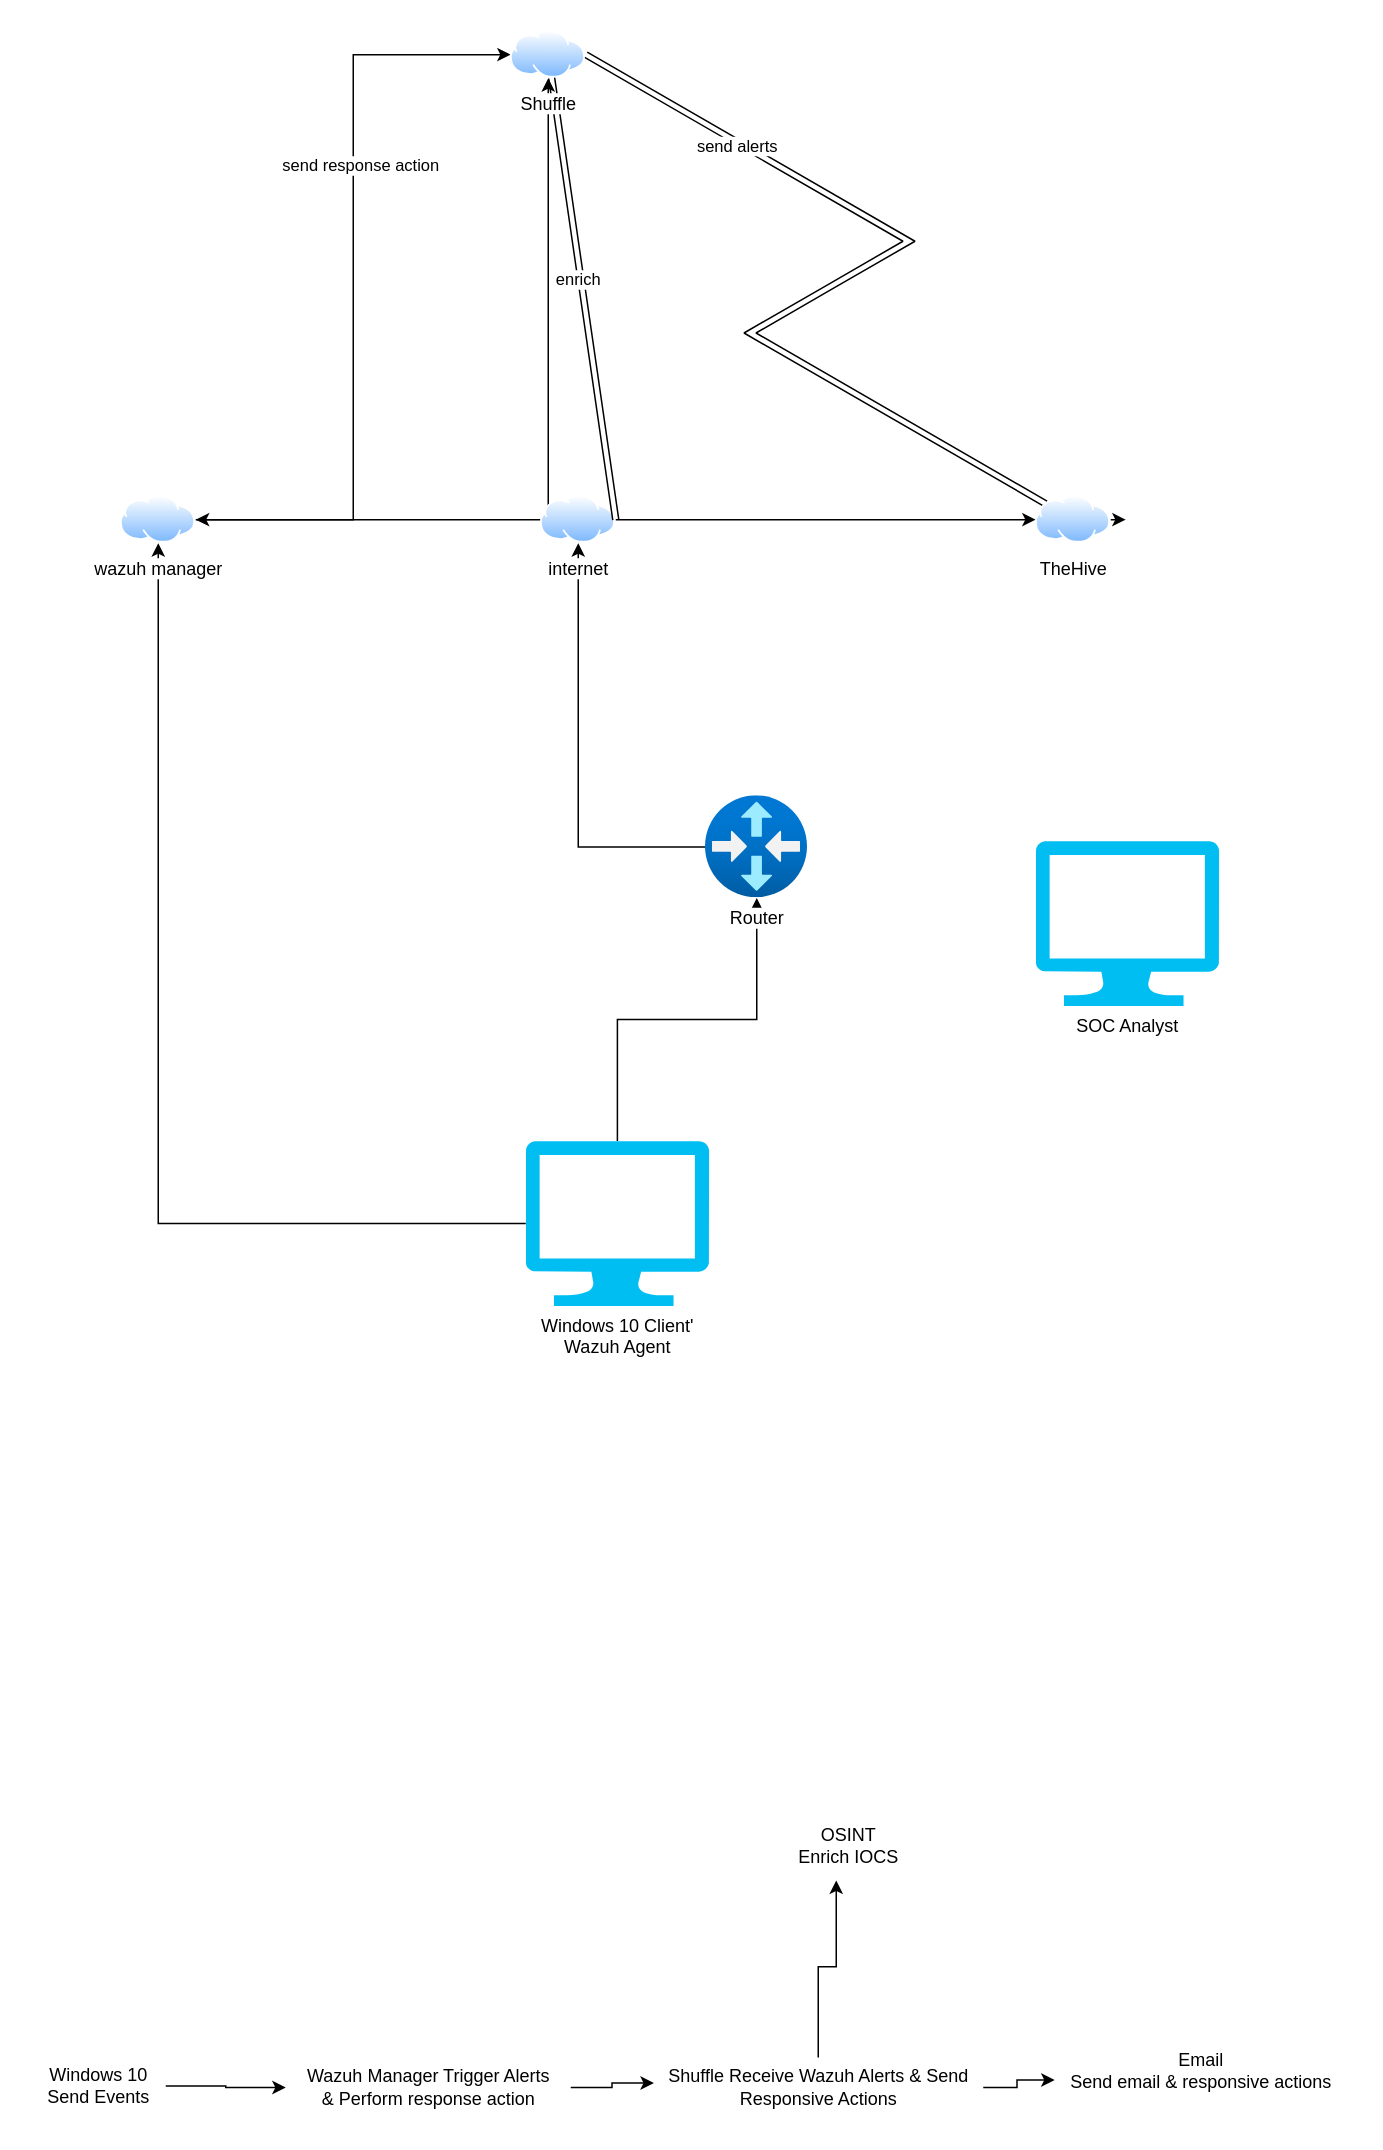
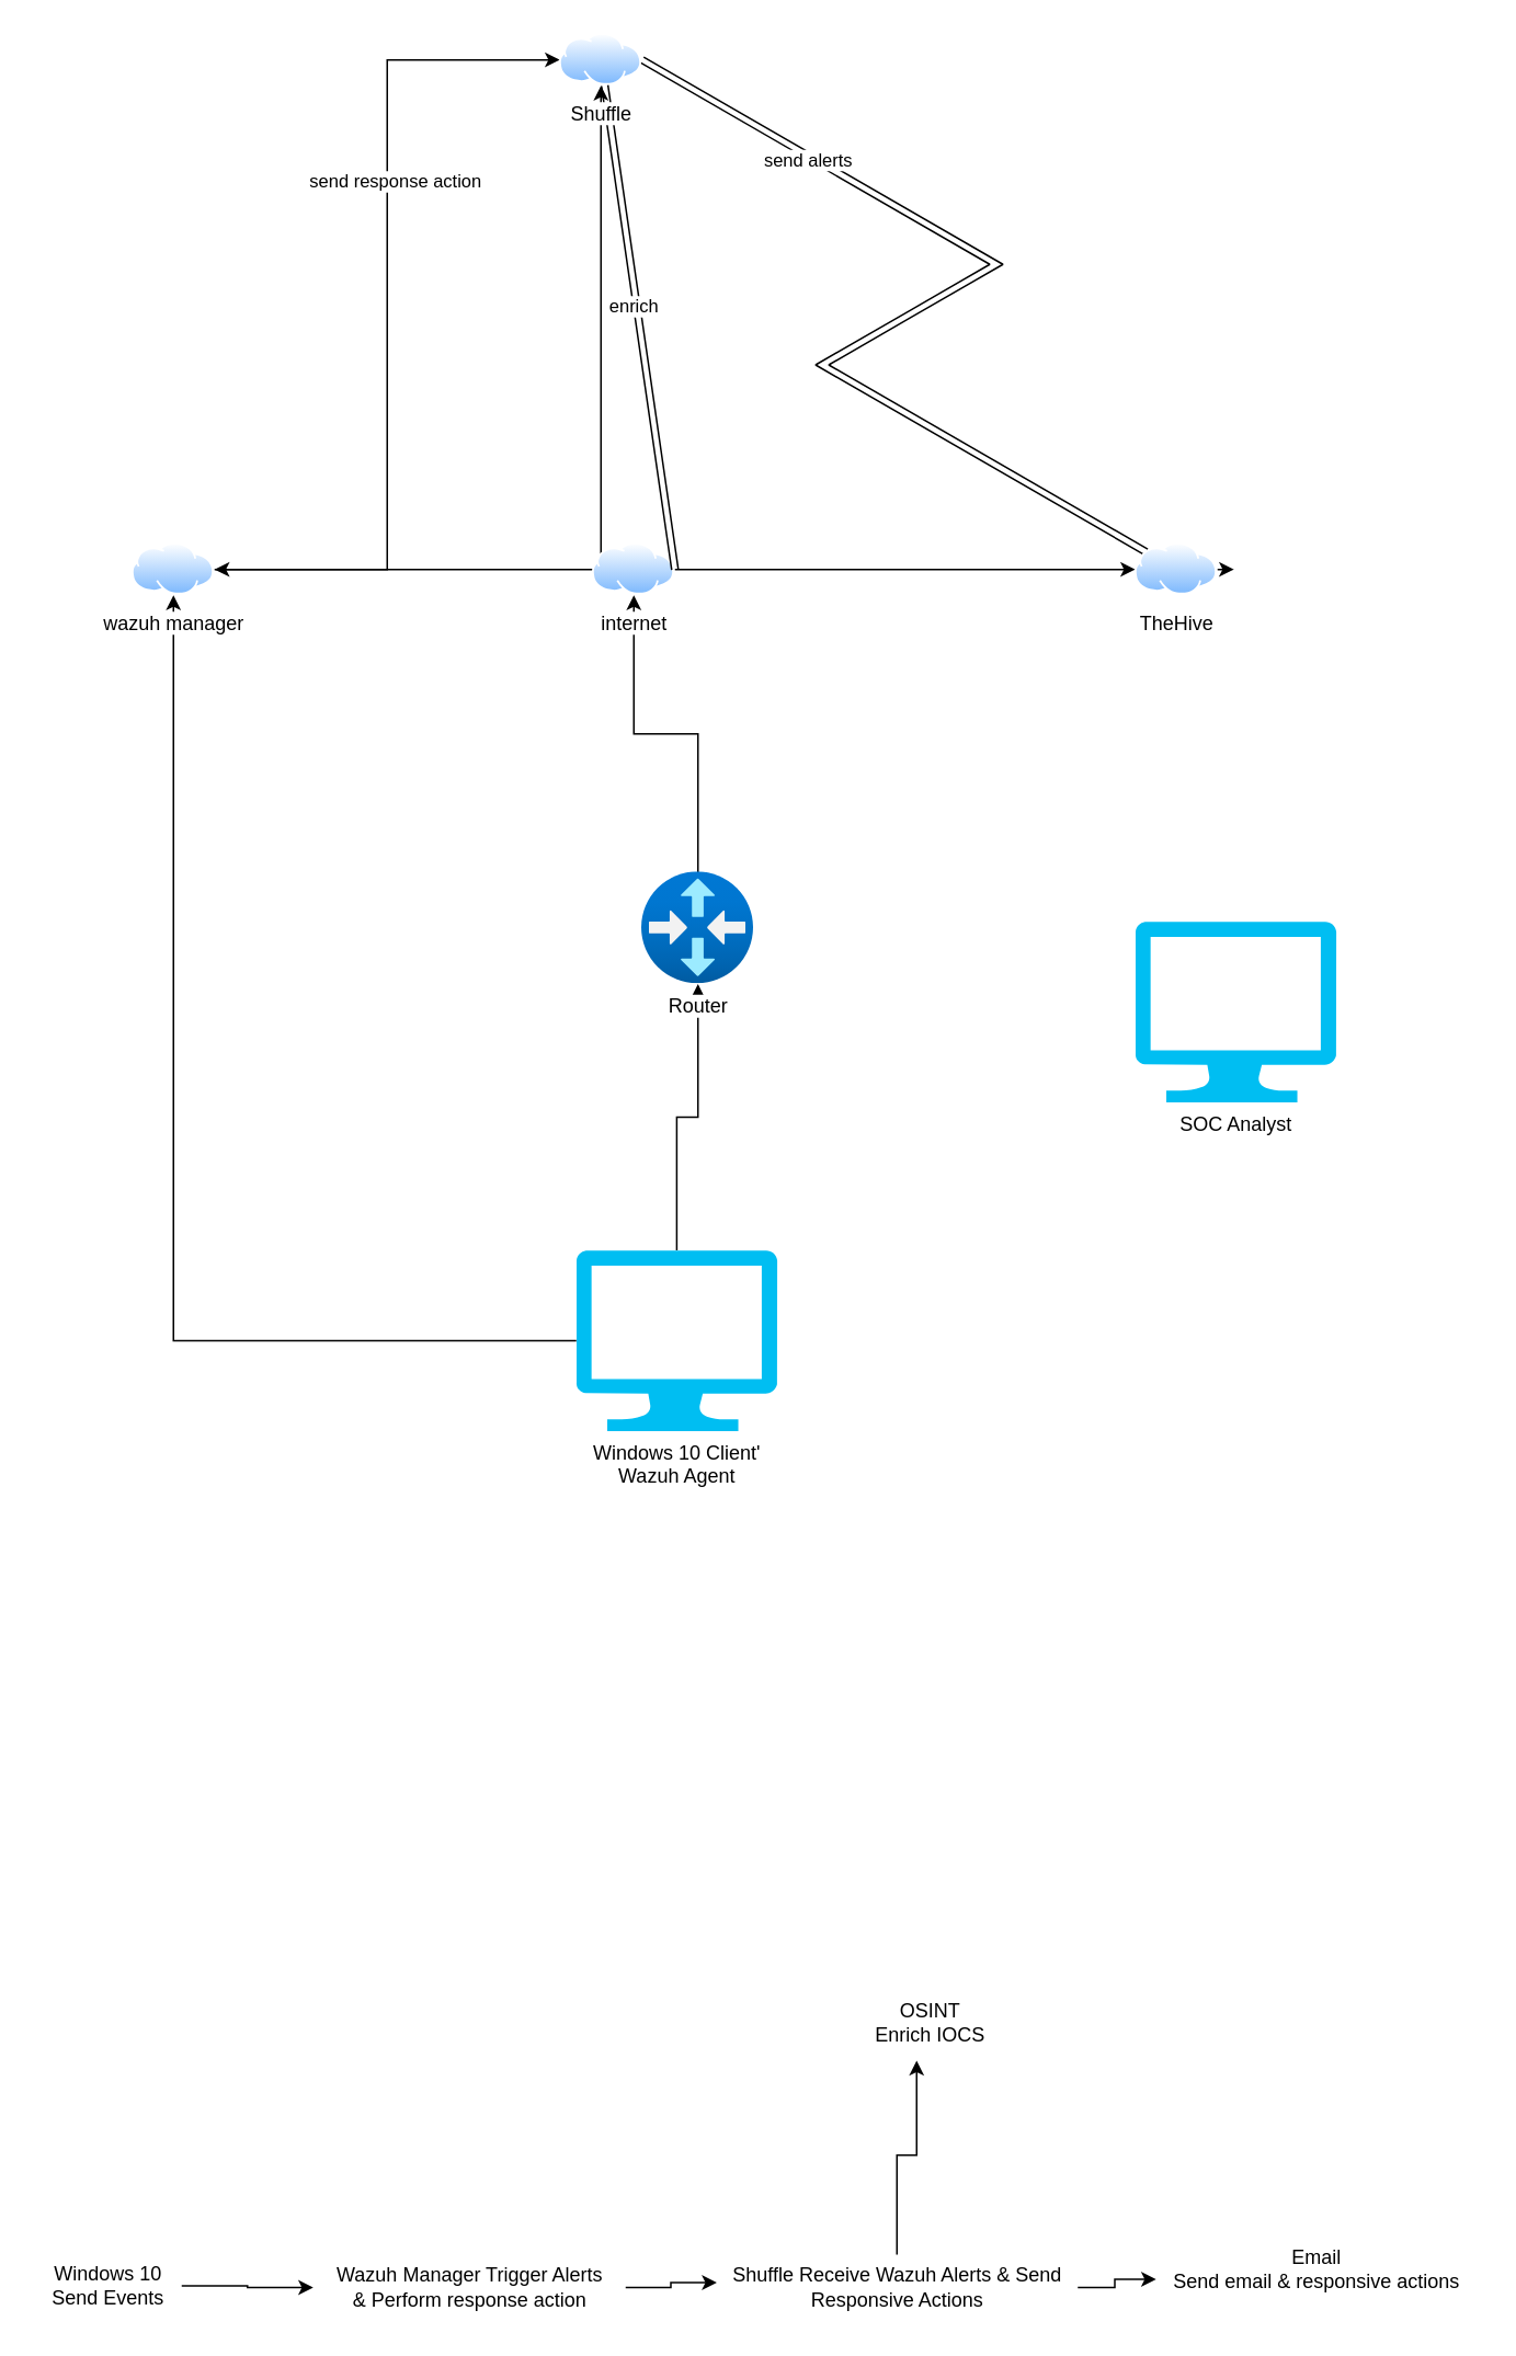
- <mxCell id="19" value="Router" style="image;aspect=fixed;html=1;points=[];align=center;fontSize=12;image=img/lib/azure2/networking/Virtual_Router.svg;" vertex="1" parent="1"><mxGeometry x="470" y="530" width="68" height="68" as="geometry" /></mxCell>
+ <mxCell id="19" value="Router" style="image;aspect=fixed;html=1;points=[];align=center;fontSize=12;image=img/lib/azure2/networking/Virtual_Router.svg;" vertex="1" parent="1"><mxGeometry x="390" y="530" width="68" height="68" as="geometry" /></mxCell>
